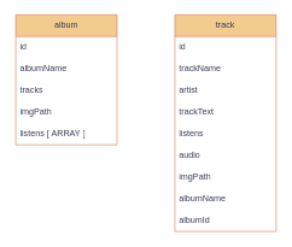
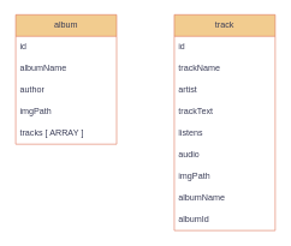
- <mxCell id="15" value="tracks" style="text;strokeColor=none;fillColor=none;align=left;verticalAlign=middle;spacingLeft=4;spacingRight=4;overflow=hidden;points=[[0,0.5],[1,0.5]];portConstraint=eastwest;rotatable=0;whiteSpace=wrap;html=1;fontColor=#393C56;" parent="12" vertex="1"><mxGeometry y="90" width="140" height="30" as="geometry" /></mxCell>
+ <mxCell id="15" value="author" style="text;strokeColor=none;fillColor=none;align=left;verticalAlign=middle;spacingLeft=4;spacingRight=4;overflow=hidden;points=[[0,0.5],[1,0.5]];portConstraint=eastwest;rotatable=0;whiteSpace=wrap;html=1;fontColor=#393C56;" parent="12" vertex="1"><mxGeometry y="90" width="140" height="30" as="geometry" /></mxCell>
- <mxCell id="17" value="listens [ ARRAY&amp;nbsp;]" style="text;strokeColor=none;fillColor=none;align=left;verticalAlign=middle;spacingLeft=4;spacingRight=4;overflow=hidden;points=[[0,0.5],[1,0.5]];portConstraint=eastwest;rotatable=0;whiteSpace=wrap;html=1;fontColor=#393C56;" parent="12" vertex="1"><mxGeometry y="150" width="140" height="30" as="geometry" /></mxCell>
+ <mxCell id="17" value="tracks [ ARRAY&amp;nbsp;]" style="text;strokeColor=none;fillColor=none;align=left;verticalAlign=middle;spacingLeft=4;spacingRight=4;overflow=hidden;points=[[0,0.5],[1,0.5]];portConstraint=eastwest;rotatable=0;whiteSpace=wrap;html=1;fontColor=#393C56;" parent="12" vertex="1"><mxGeometry y="150" width="140" height="30" as="geometry" /></mxCell>
